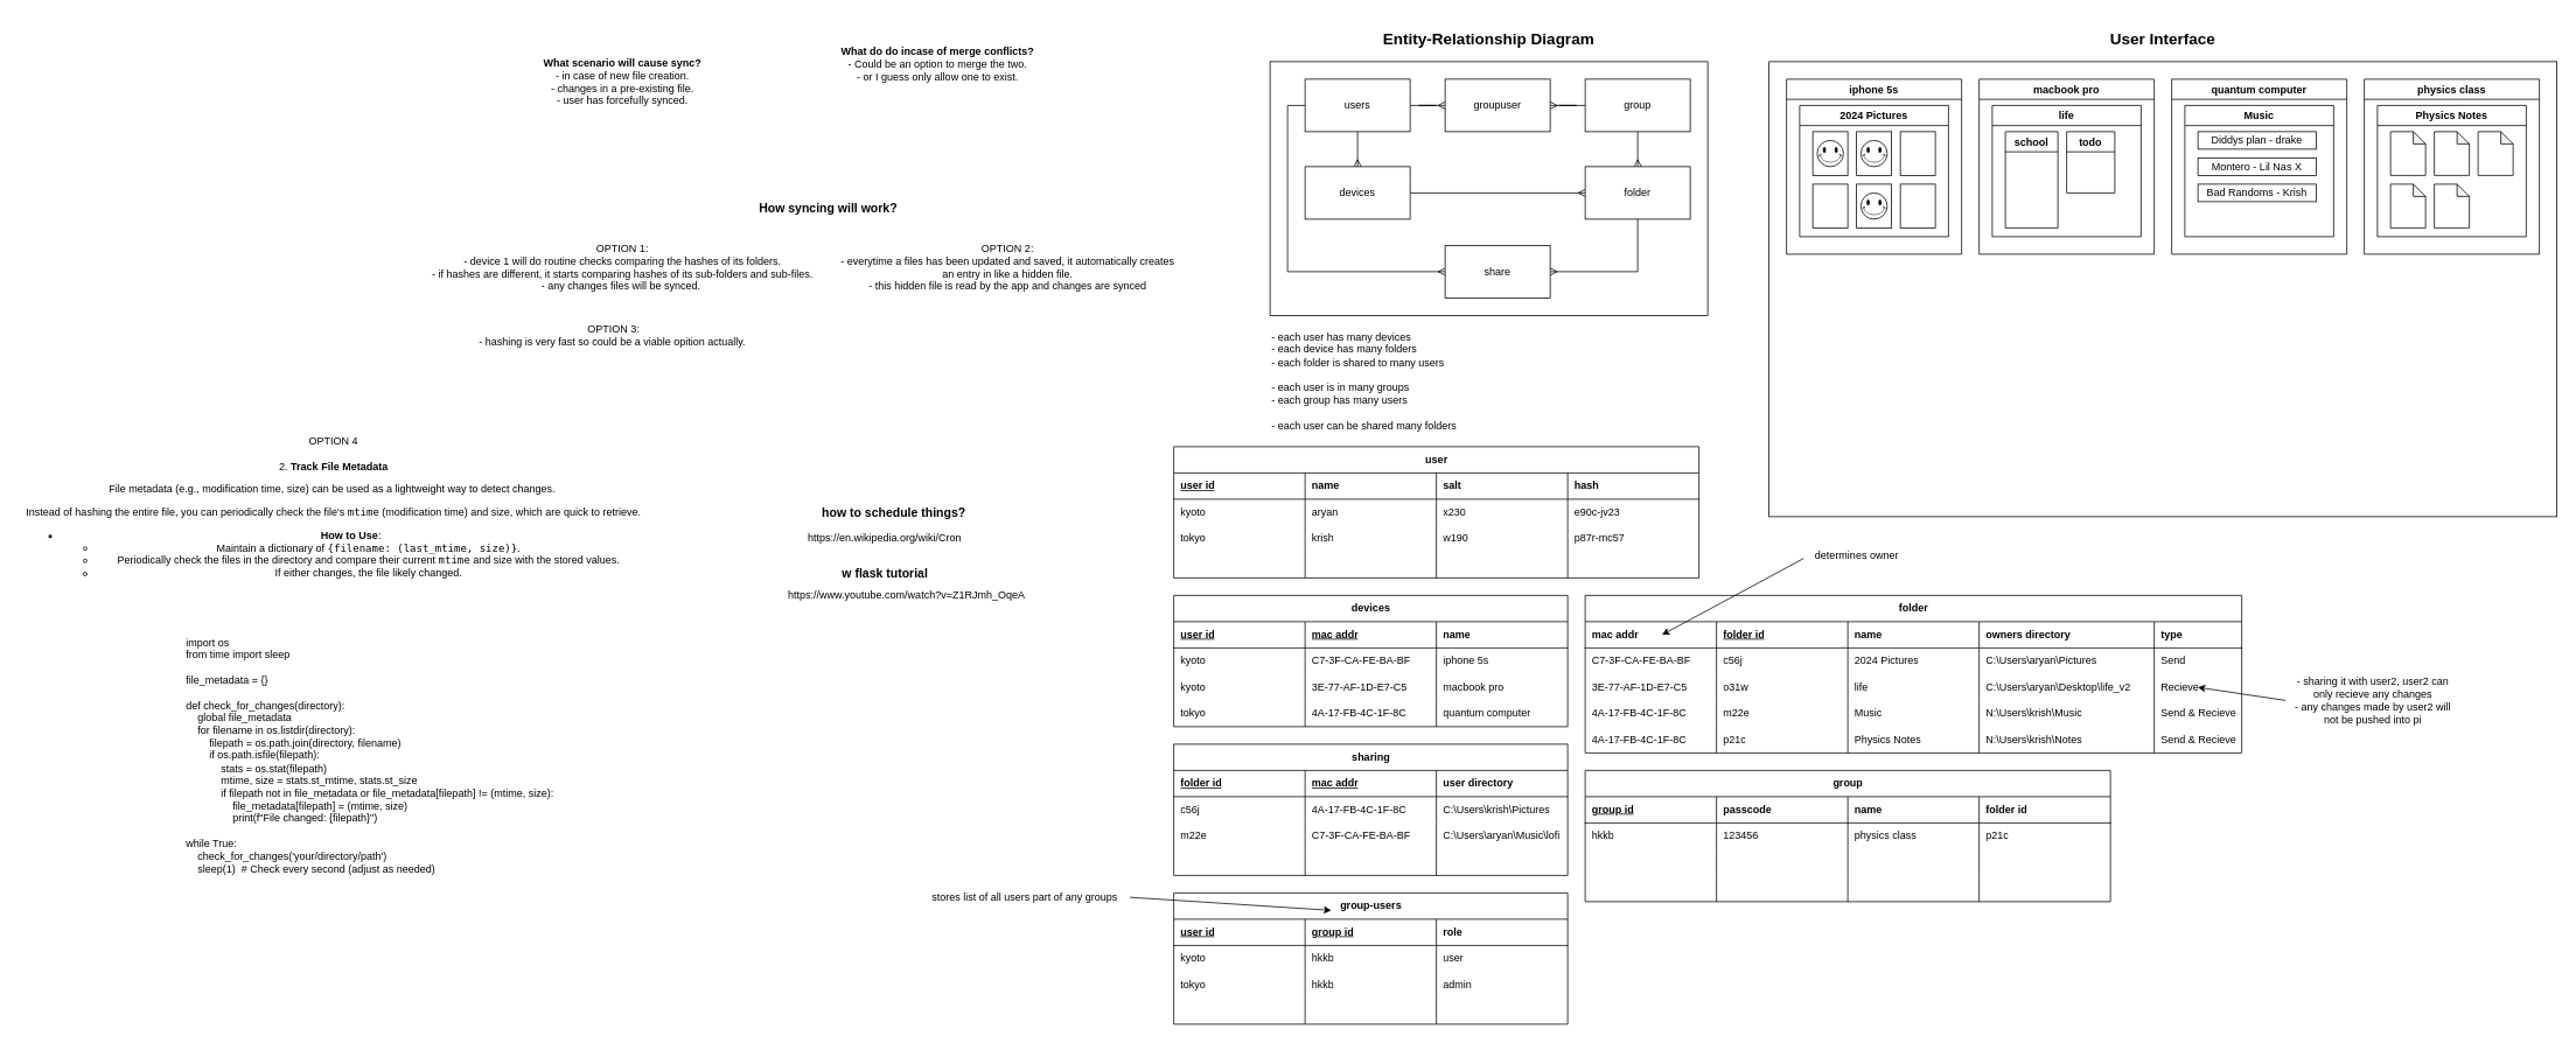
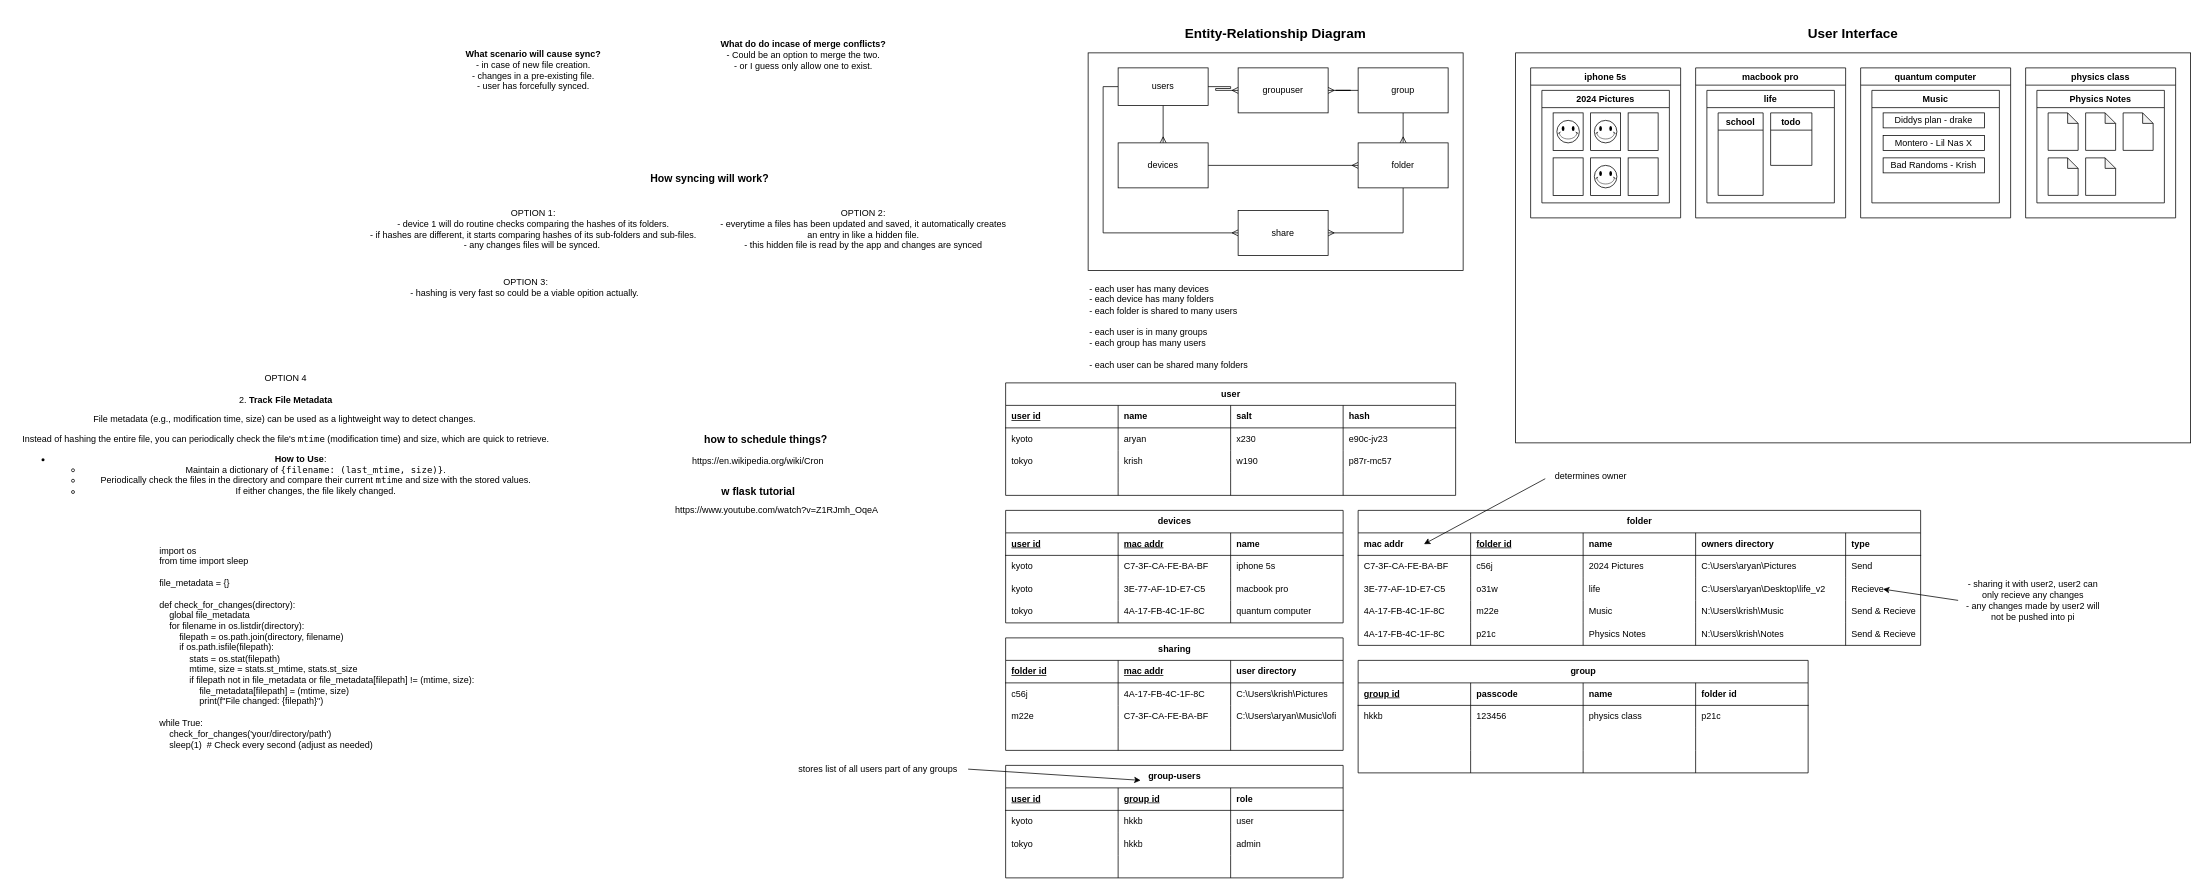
- <mxCell id="4" value="users" style="rounded=0;whiteSpace=wrap;html=1;" parent="1" vertex="1"><mxGeometry x="1490" y="90" width="120" height="60" as="geometry" /></mxCell>
+ <mxCell id="4" value="users" style="rounded=0;whiteSpace=wrap;html=1;" parent="1" vertex="1"><mxGeometry x="1490" y="90" width="120" height="50" as="geometry" /></mxCell>
